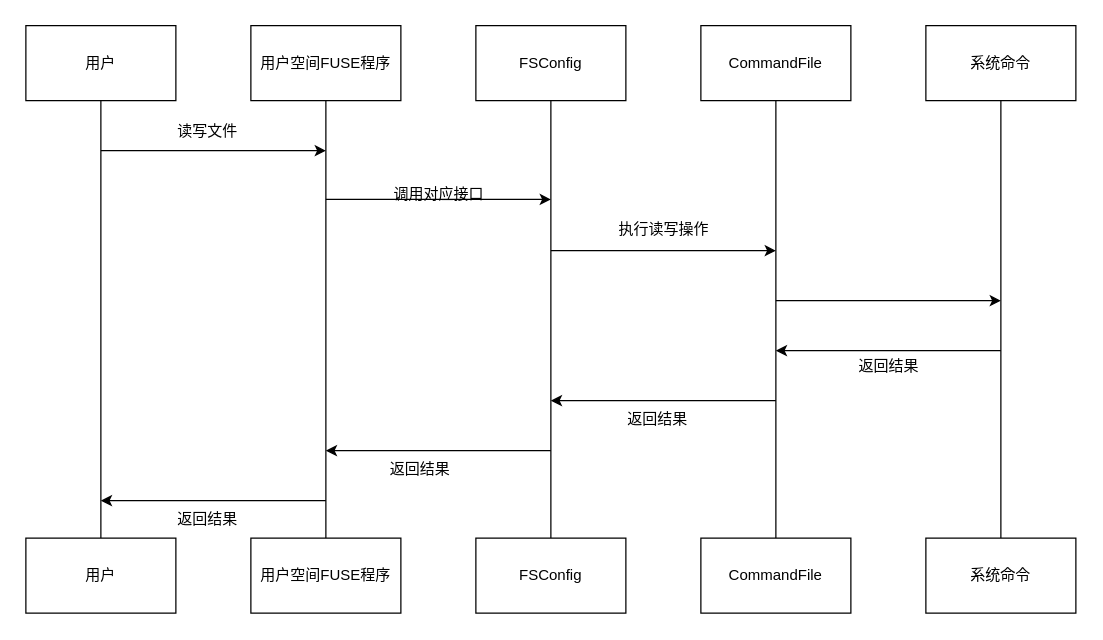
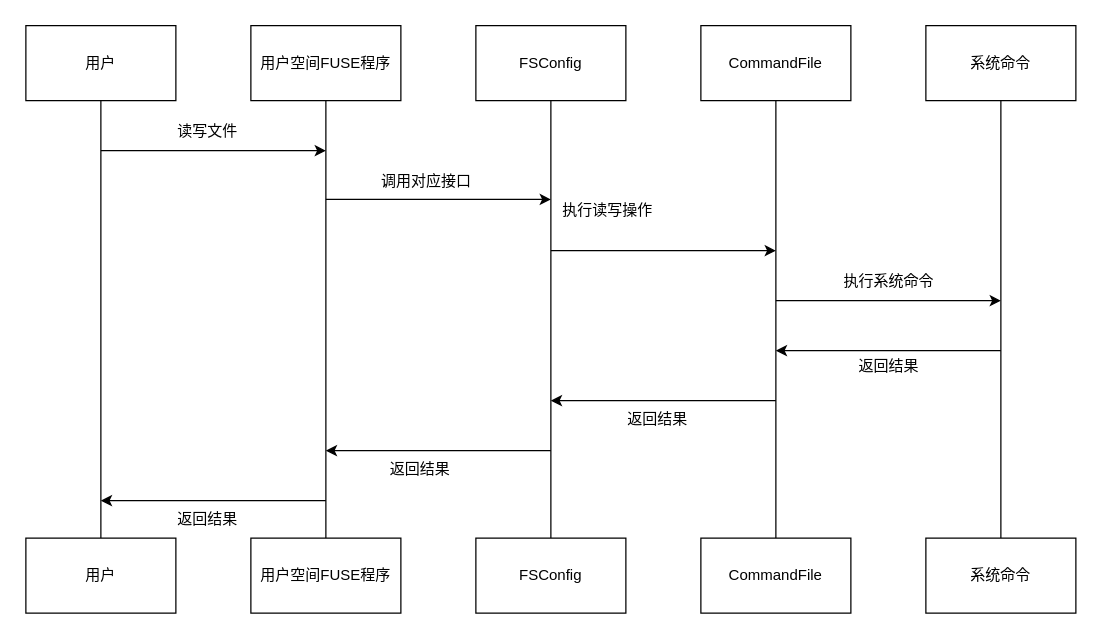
- <mxCell id="14" value="调用对应接口" style="text;html=1;align=center;verticalAlign=middle;resizable=0;points=[];autosize=1;strokeColor=none;fillColor=none;" vertex="1" parent="1"><mxGeometry x="300" y="140" width="100" height="30" as="geometry" /></mxCell>
+ <mxCell id="14" value="调用对应接口" style="text;html=1;align=center;verticalAlign=middle;resizable=0;points=[];autosize=1;strokeColor=none;fillColor=none;" vertex="1" parent="1"><mxGeometry x="290" y="130" width="100" height="30" as="geometry" /></mxCell>
- <mxCell id="19" value="执行读写操作" style="text;html=1;align=center;verticalAlign=middle;resizable=0;points=[];autosize=1;strokeColor=none;fillColor=none;" vertex="1" parent="1"><mxGeometry x="480" y="168" width="100" height="30" as="geometry" /></mxCell>
+ <mxCell id="19" value="执行读写操作" style="text;html=1;align=center;verticalAlign=middle;resizable=0;points=[];autosize=1;strokeColor=none;fillColor=none;" vertex="1" parent="1"><mxGeometry x="435" y="153" width="100" height="30" as="geometry" /></mxCell>
+ <mxCell id="24" value="执行系统命令" style="text;html=1;align=center;verticalAlign=middle;resizable=0;points=[];autosize=1;strokeColor=none;fillColor=none;" vertex="1" parent="1"><mxGeometry x="660" y="210" width="100" height="30" as="geometry" /></mxCell>
